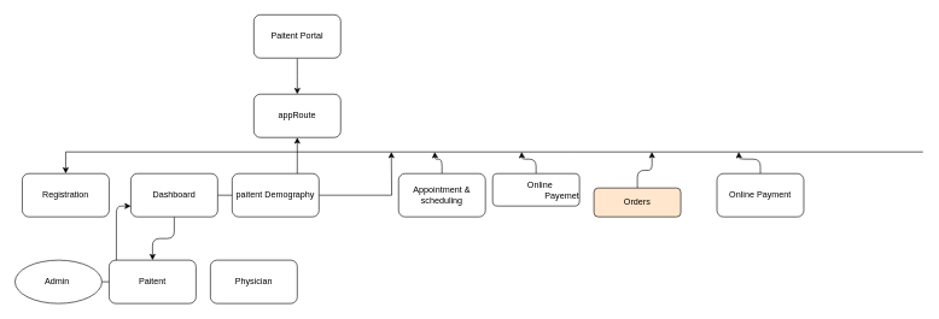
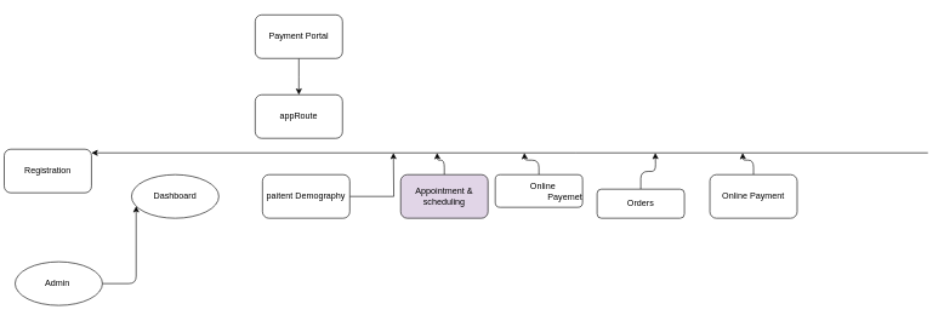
- <mxCell id="3" value="Paitent Portal" style="rounded=1;whiteSpace=wrap;html=1;" vertex="1" parent="1"><mxGeometry x="350" y="20" width="120" height="60" as="geometry" /></mxCell>
+ <mxCell id="3" value="Payment Portal" style="rounded=1;whiteSpace=wrap;html=1;" vertex="1" parent="1"><mxGeometry x="350" y="20" width="120" height="60" as="geometry" /></mxCell>
- <mxCell id="6" value="Registration" style="rounded=1;whiteSpace=wrap;html=1;" vertex="1" parent="1"><mxGeometry x="30" y="240" width="120" height="60" as="geometry" /></mxCell>
+ <mxCell id="6" value="Registration" style="rounded=1;whiteSpace=wrap;html=1;" vertex="1" parent="1"><mxGeometry x="5" y="205" width="120" height="60" as="geometry" /></mxCell>
- <mxCell id="9" value="Dashboard" style="rounded=1;whiteSpace=wrap;html=1;" vertex="1" parent="1"><mxGeometry x="180" y="240" width="120" height="60" as="geometry" /></mxCell>
+ <mxCell id="9" value="Dashboard" style="ellipse;whiteSpace=wrap;html=1;" vertex="1" parent="1"><mxGeometry x="180" y="240" width="120" height="60" as="geometry" /></mxCell>
- <mxCell id="7" value="" style="edgeStyle=orthogonalEdgeStyle;rounded=0;orthogonalLoop=1;jettySize=auto;html=1;" edge="1" parent="1" source="9" target="5"><mxGeometry relative="1" as="geometry" /></mxCell>
- <mxCell id="11" value="paitent Demography" style="rounded=1;whiteSpace=wrap;html=1;" vertex="1" parent="1"><mxGeometry x="320" y="240" width="120" height="60" as="geometry" /></mxCell>
+ <mxCell id="11" value="paitent Demography" style="rounded=1;whiteSpace=wrap;html=1;" vertex="1" parent="1"><mxGeometry x="360" y="240" width="120" height="60" as="geometry" /></mxCell>
- <mxCell id="13" value="Appointment &amp;amp; scheduling" style="rounded=1;whiteSpace=wrap;html=1;" vertex="1" parent="1"><mxGeometry x="550" y="240" width="120" height="60" as="geometry" /></mxCell>
+ <mxCell id="13" value="Appointment &amp;amp; scheduling" style="rounded=1;whiteSpace=wrap;html=1;fillColor=#e1d5e7;" vertex="1" parent="1"><mxGeometry x="550" y="240" width="120" height="60" as="geometry" /></mxCell>
- <mxCell id="19" value="Online Payment" style="rounded=1;whiteSpace=wrap;html=1;sketch=0;" vertex="1" parent="1"><mxGeometry x="990" y="240" width="120" height="60" as="geometry" /></mxCell>
+ <mxCell id="19" value="Online Payment" style="rounded=1;whiteSpace=wrap;html=1;sketch=0;" vertex="1" parent="1"><mxGeometry x="975" y="240" width="120" height="60" as="geometry" /></mxCell>
- <mxCell id="17" value="Orders" style="rounded=1;whiteSpace=wrap;html=1;sketch=0;fillColor=#ffe6cc;" vertex="1" parent="1"><mxGeometry x="820" y="260" width="120" height="40" as="geometry" /></mxCell>
+ <mxCell id="17" value="Orders" style="rounded=1;whiteSpace=wrap;html=1;sketch=0;" vertex="1" parent="1"><mxGeometry x="820" y="260" width="120" height="40" as="geometry" /></mxCell>
- <mxCell id="8" value="" style="edgeStyle=orthogonalEdgeStyle;curved=0;rounded=1;sketch=0;orthogonalLoop=1;jettySize=auto;html=1;" edge="1" parent="1" source="9" target="22"><mxGeometry relative="1" as="geometry" /></mxCell>
- <mxCell id="22" value="Paitent" style="rounded=1;whiteSpace=wrap;html=1;sketch=0;" vertex="1" parent="1"><mxGeometry x="150" y="360" width="120" height="60" as="geometry" /></mxCell>
- <mxCell id="23" value="Physician" style="rounded=1;whiteSpace=wrap;html=1;sketch=0;" vertex="1" parent="1"><mxGeometry x="290" y="360" width="120" height="60" as="geometry" /></mxCell>
